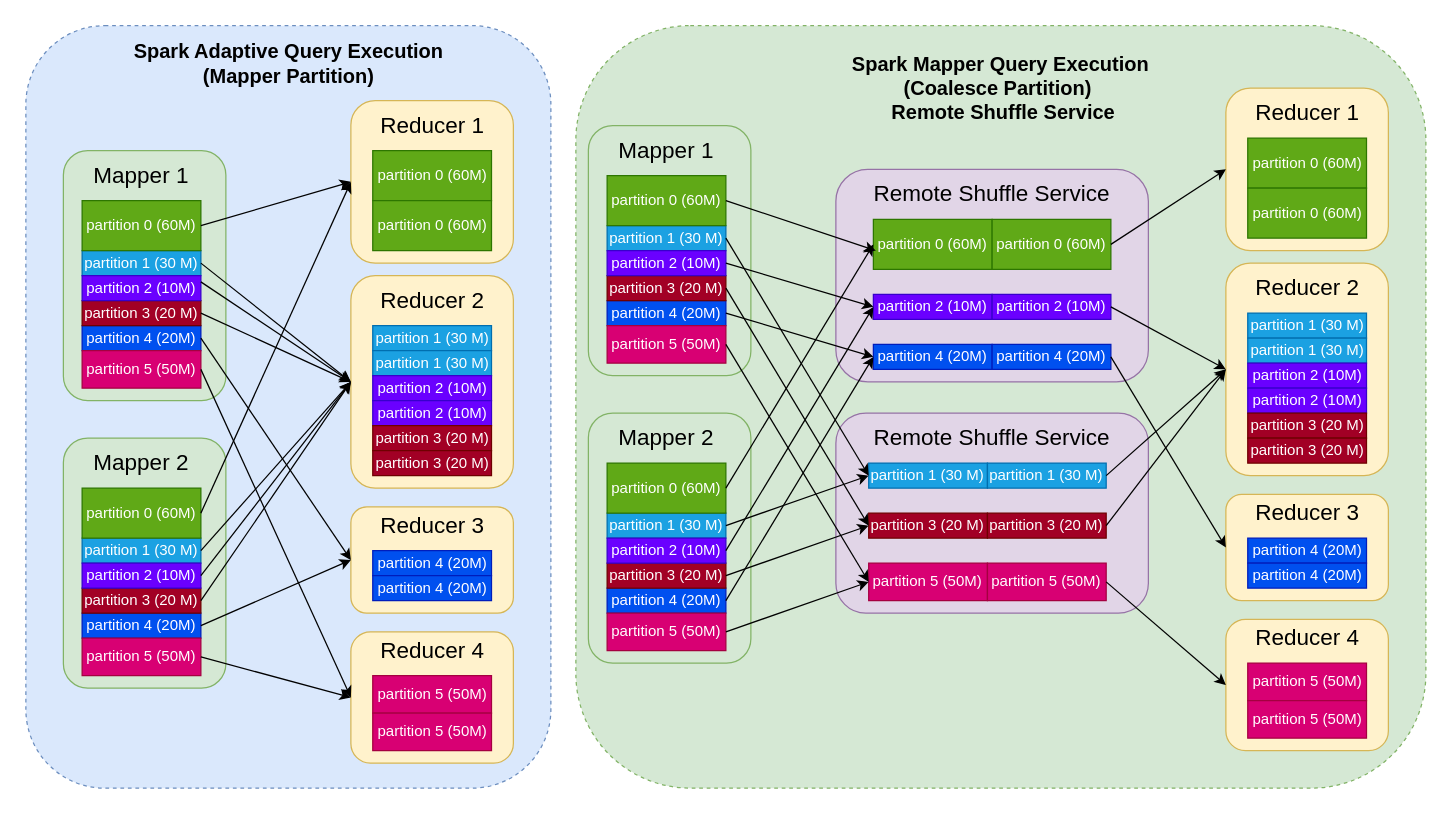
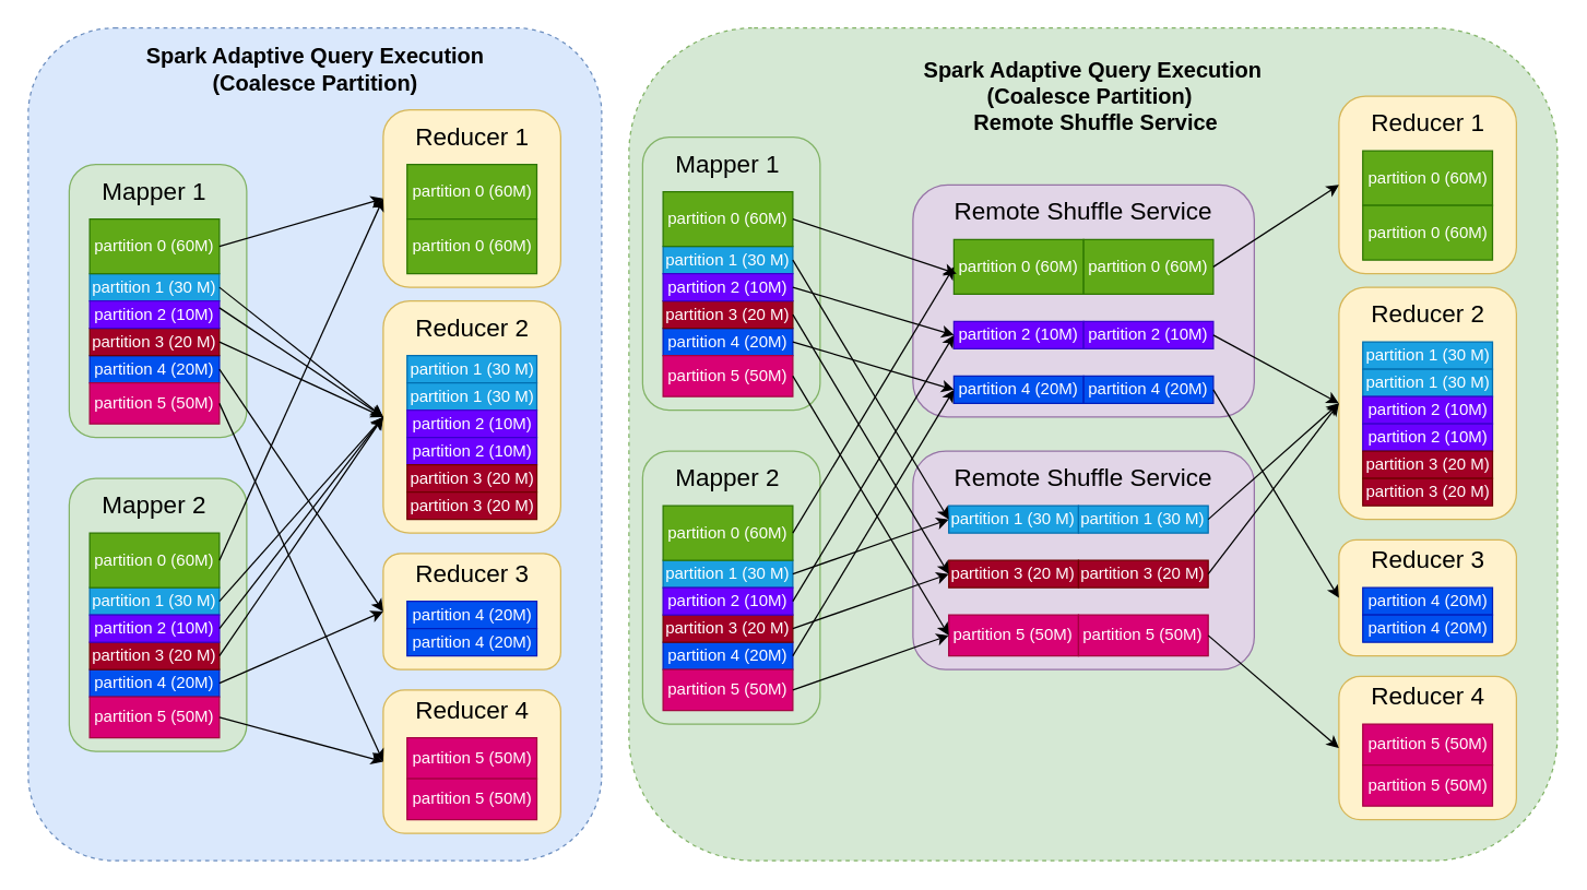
- <mxCell id="122" value="&lt;font style=&quot;font-size: 16px&quot;&gt;&lt;b&gt;Spark Adaptive Query Execution &lt;br&gt;(Mapper Partition)&lt;/b&gt;&lt;/font&gt;" style="text;html=1;strokeColor=none;fillColor=none;align=center;verticalAlign=middle;whiteSpace=wrap;rounded=0;dashed=1;" parent="1" vertex="1"><mxGeometry x="102.5" y="30" width="255" height="40" as="geometry" /></mxCell>
+ <mxCell id="122" value="&lt;font style=&quot;font-size: 16px&quot;&gt;&lt;b&gt;Spark Adaptive Query Execution &lt;br&gt;(Coalesce Partition)&lt;/b&gt;&lt;/font&gt;" style="text;html=1;strokeColor=none;fillColor=none;align=center;verticalAlign=middle;whiteSpace=wrap;rounded=0;dashed=1;" parent="1" vertex="1"><mxGeometry x="102.5" y="30" width="255" height="40" as="geometry" /></mxCell>
- <mxCell id="123" value="&lt;font style=&quot;font-size: 16px&quot;&gt;&lt;b&gt;Spark Mapper Query Execution&lt;br&gt;(Coalesce Partition)&amp;nbsp;&lt;br&gt;&amp;nbsp;Remote Shuffle Service&lt;/b&gt;&lt;/font&gt;" style="text;html=1;strokeColor=none;fillColor=none;align=center;verticalAlign=middle;whiteSpace=wrap;rounded=0;dashed=1;" parent="1" vertex="1"><mxGeometry x="651.25" y="40" width="297.5" height="60" as="geometry" /></mxCell>
+ <mxCell id="123" value="&lt;font style=&quot;font-size: 16px&quot;&gt;&lt;b&gt;Spark Adaptive Query Execution&lt;br&gt;(Coalesce Partition)&amp;nbsp;&lt;br&gt;&amp;nbsp;Remote Shuffle Service&lt;/b&gt;&lt;/font&gt;" style="text;html=1;strokeColor=none;fillColor=none;align=center;verticalAlign=middle;whiteSpace=wrap;rounded=0;dashed=1;" parent="1" vertex="1"><mxGeometry x="651.25" y="40" width="297.5" height="60" as="geometry" /></mxCell>
